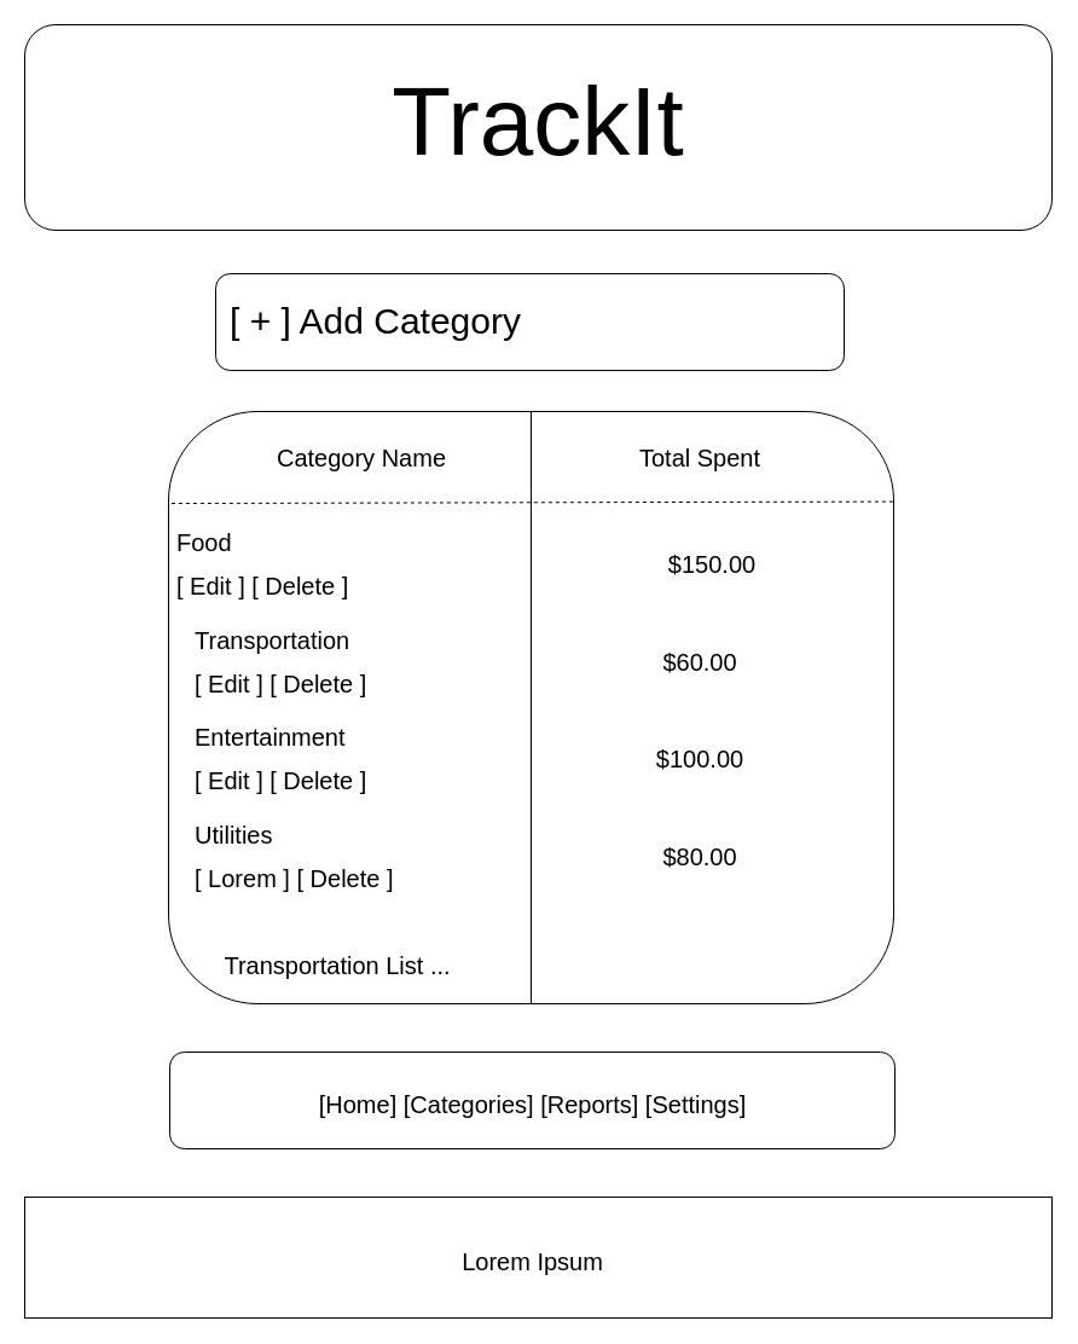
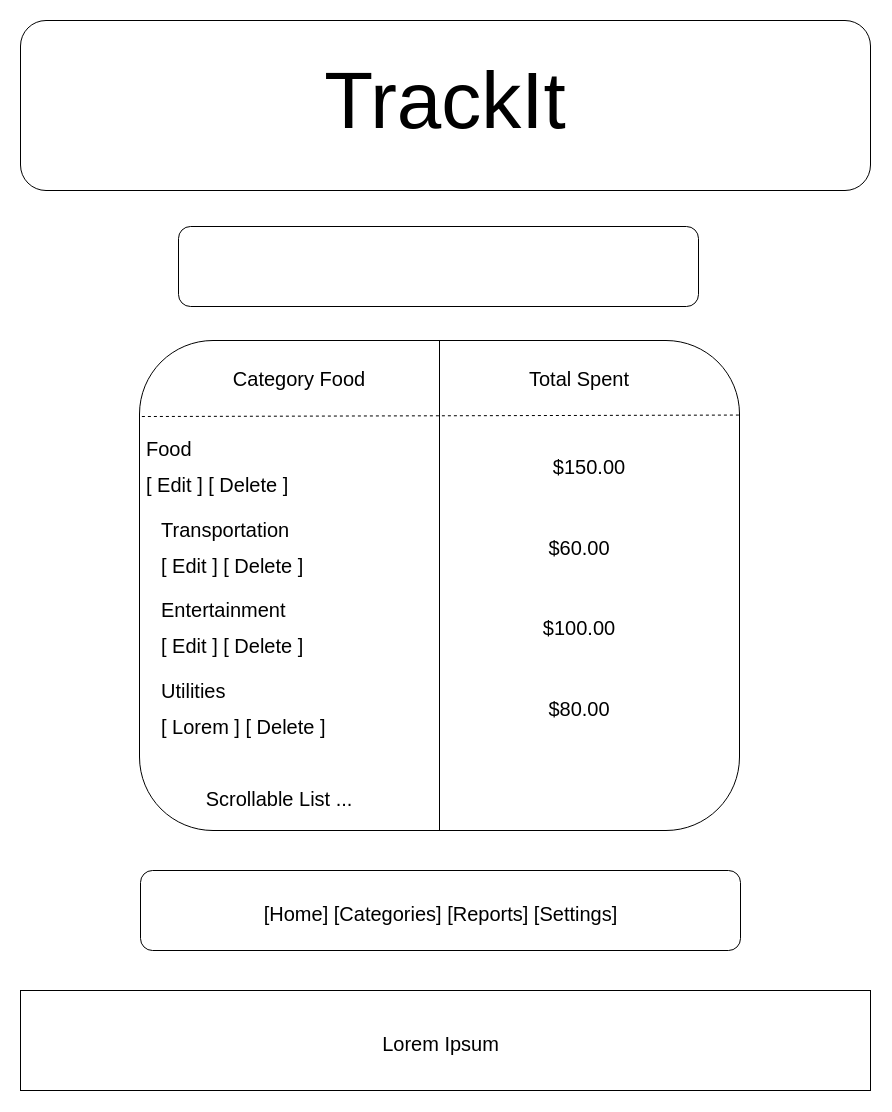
- <mxCell id="8" value="&lt;font style=&quot;font-size: 30px;&quot;&gt;[ + ] Add Category&lt;/font&gt;" style="text;strokeColor=none;align=left;fillColor=none;html=1;verticalAlign=middle;whiteSpace=wrap;rounded=0;fontSize=30;" vertex="1" parent="1"><mxGeometry x="188" y="235" width="500" height="60" as="geometry" /></mxCell>
- <mxCell id="12" value="&lt;span style=&quot;font-size: 20px;&quot;&gt;Category Name&lt;/span&gt;" style="text;strokeColor=none;align=center;fillColor=none;html=1;verticalAlign=middle;whiteSpace=wrap;rounded=0;fontSize=30;" vertex="1" parent="1"><mxGeometry x="159" y="340" width="280" height="70" as="geometry" /></mxCell>
+ <mxCell id="12" value="&lt;span style=&quot;font-size: 20px;&quot;&gt;Category Food&lt;/span&gt;" style="text;strokeColor=none;align=center;fillColor=none;html=1;verticalAlign=middle;whiteSpace=wrap;rounded=0;fontSize=30;" vertex="1" parent="1"><mxGeometry x="159" y="340" width="280" height="70" as="geometry" /></mxCell>
- <mxCell id="19" value="&lt;span style=&quot;font-size: 20px;&quot;&gt;Transportation List ...&lt;/span&gt;" style="text;strokeColor=none;align=center;fillColor=none;html=1;verticalAlign=middle;whiteSpace=wrap;rounded=0;fontSize=30;" vertex="1" parent="1"><mxGeometry x="139" y="760" width="280" height="70" as="geometry" /></mxCell>
+ <mxCell id="19" value="&lt;span style=&quot;font-size: 20px;&quot;&gt;Scrollable List ...&lt;/span&gt;" style="text;strokeColor=none;align=center;fillColor=none;html=1;verticalAlign=middle;whiteSpace=wrap;rounded=0;fontSize=30;" vertex="1" parent="1"><mxGeometry x="139" y="760" width="280" height="70" as="geometry" /></mxCell>
